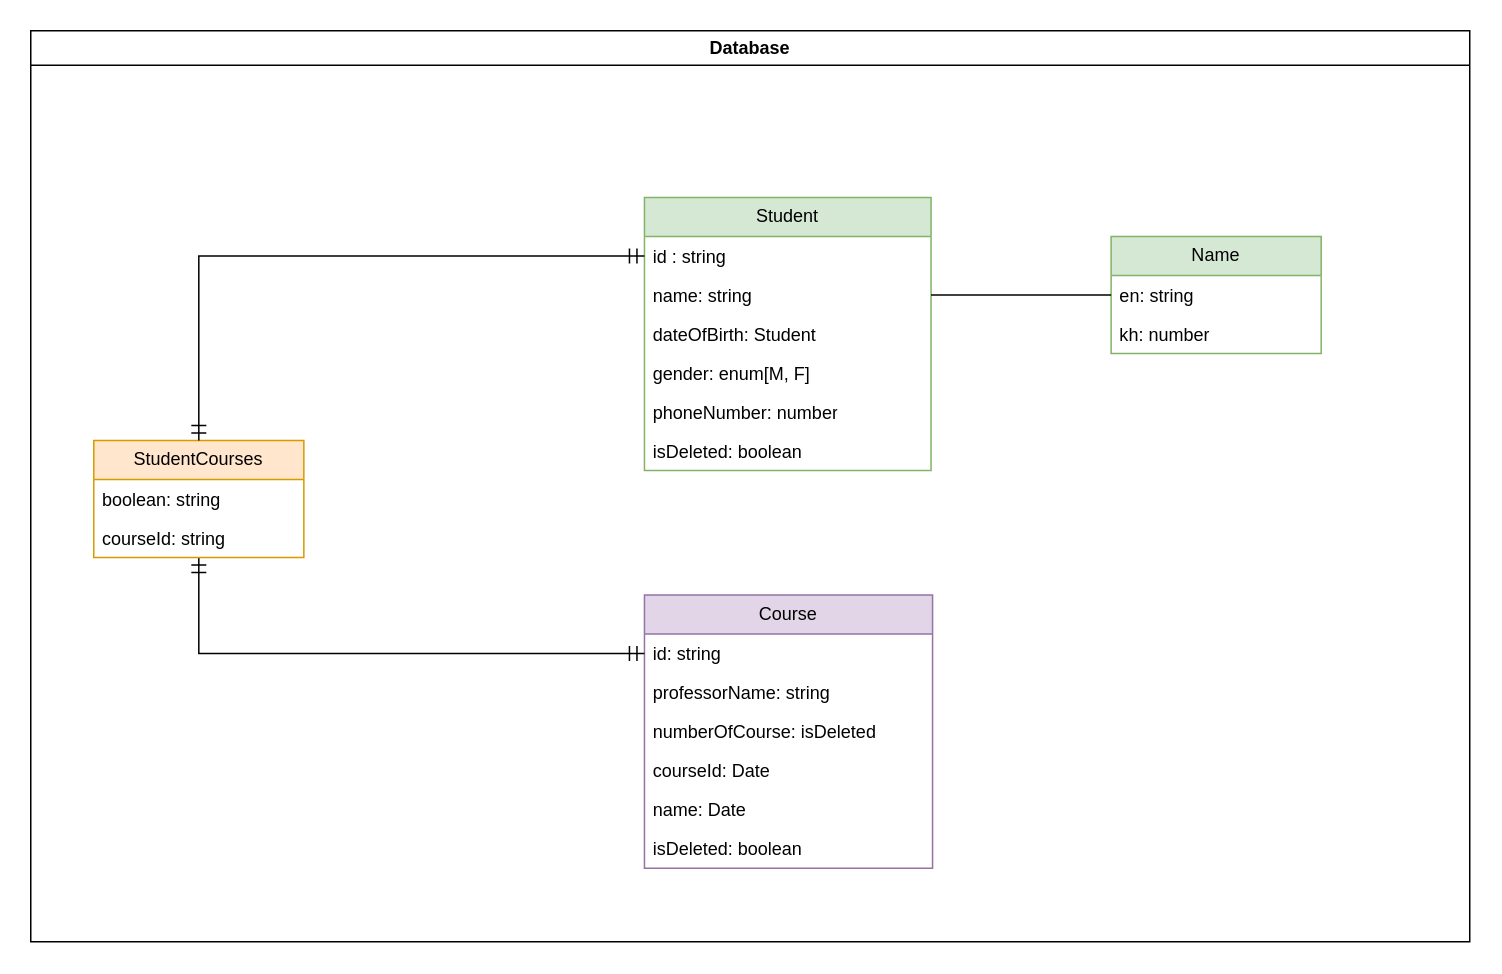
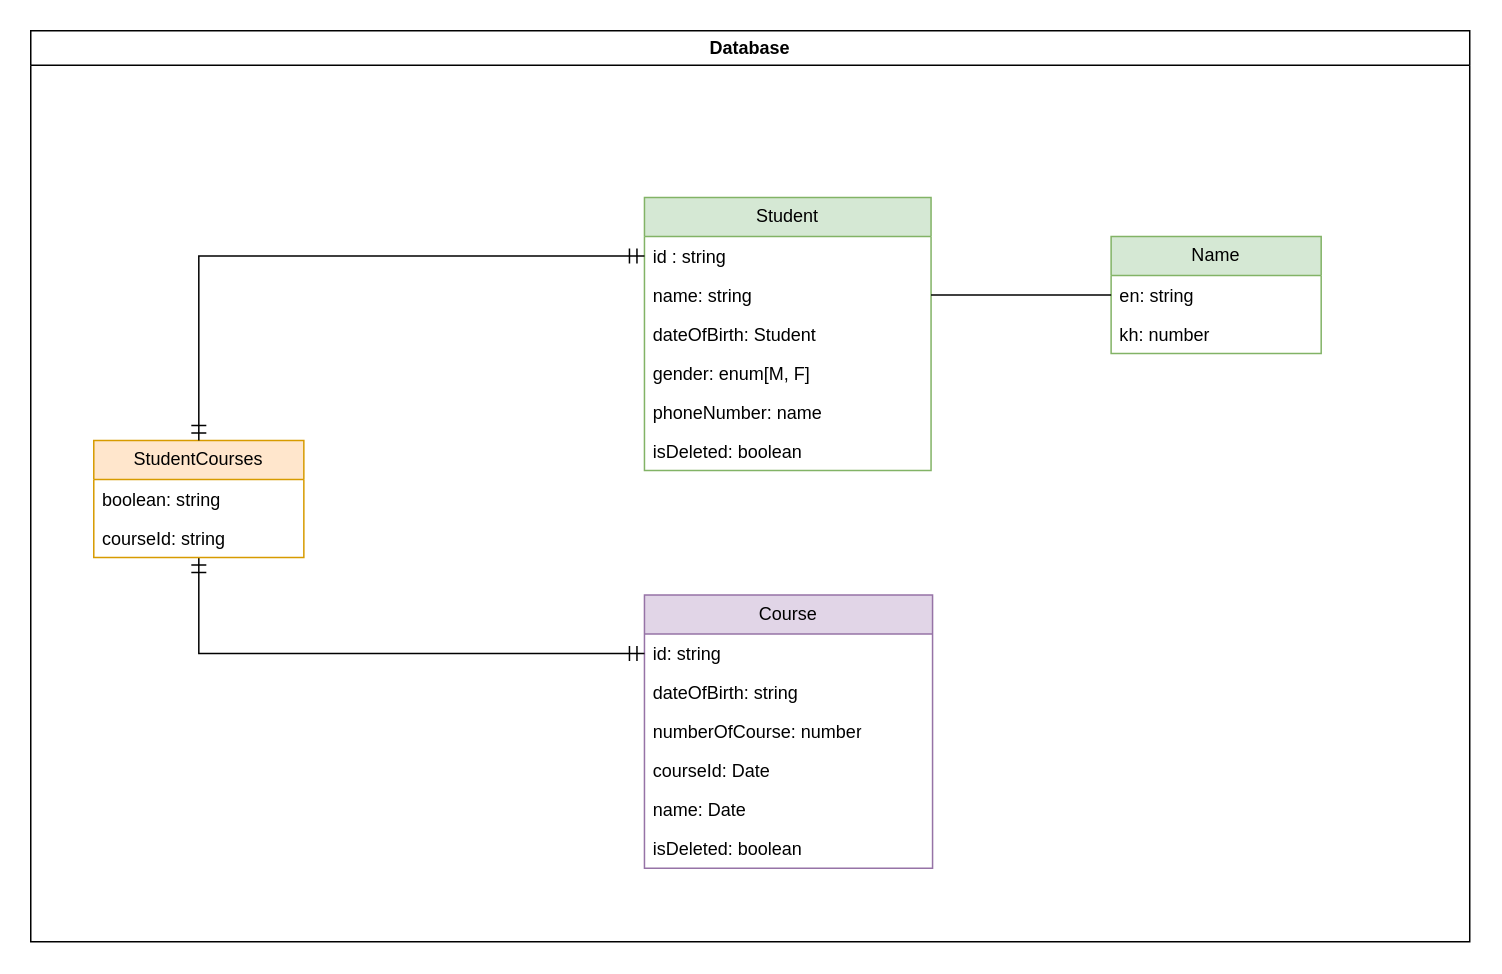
- <mxCell id="8" value="phoneNumber: number" style="text;strokeColor=none;fillColor=none;align=left;verticalAlign=top;spacingLeft=4;spacingRight=4;overflow=hidden;rotatable=0;points=[[0,0.5],[1,0.5]];portConstraint=eastwest;whiteSpace=wrap;html=1;" vertex="1" parent="3"><mxGeometry y="130" width="191" height="26" as="geometry" /></mxCell>
+ <mxCell id="8" value="phoneNumber: name" style="text;strokeColor=none;fillColor=none;align=left;verticalAlign=top;spacingLeft=4;spacingRight=4;overflow=hidden;rotatable=0;points=[[0,0.5],[1,0.5]];portConstraint=eastwest;whiteSpace=wrap;html=1;" vertex="1" parent="3"><mxGeometry y="130" width="191" height="26" as="geometry" /></mxCell>
- <mxCell id="12" value="&lt;div&gt;professorName: string&lt;/div&gt;" style="text;strokeColor=none;fillColor=none;align=left;verticalAlign=top;spacingLeft=4;spacingRight=4;overflow=hidden;rotatable=0;points=[[0,0.5],[1,0.5]];portConstraint=eastwest;whiteSpace=wrap;html=1;" vertex="1" parent="10"><mxGeometry y="52" width="192" height="26" as="geometry" /></mxCell>
+ <mxCell id="12" value="&lt;div&gt;dateOfBirth: string&lt;/div&gt;" style="text;strokeColor=none;fillColor=none;align=left;verticalAlign=top;spacingLeft=4;spacingRight=4;overflow=hidden;rotatable=0;points=[[0,0.5],[1,0.5]];portConstraint=eastwest;whiteSpace=wrap;html=1;" vertex="1" parent="10"><mxGeometry y="52" width="192" height="26" as="geometry" /></mxCell>
- <mxCell id="13" value="numberOfCourse: isDeleted" style="text;strokeColor=none;fillColor=none;align=left;verticalAlign=top;spacingLeft=4;spacingRight=4;overflow=hidden;rotatable=0;points=[[0,0.5],[1,0.5]];portConstraint=eastwest;whiteSpace=wrap;html=1;" vertex="1" parent="10"><mxGeometry y="78" width="192" height="26" as="geometry" /></mxCell>
+ <mxCell id="13" value="numberOfCourse: number" style="text;strokeColor=none;fillColor=none;align=left;verticalAlign=top;spacingLeft=4;spacingRight=4;overflow=hidden;rotatable=0;points=[[0,0.5],[1,0.5]];portConstraint=eastwest;whiteSpace=wrap;html=1;" vertex="1" parent="10"><mxGeometry y="78" width="192" height="26" as="geometry" /></mxCell>
